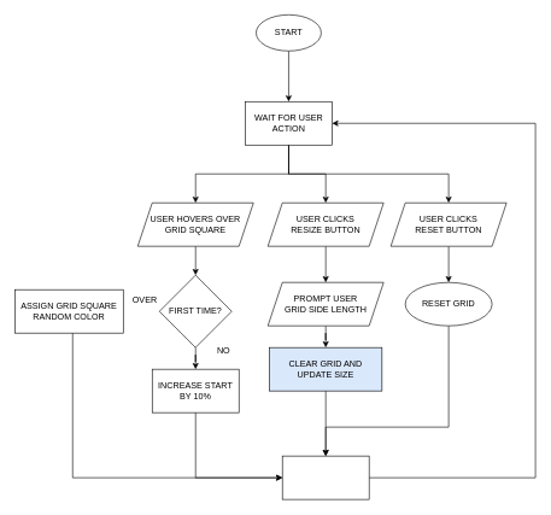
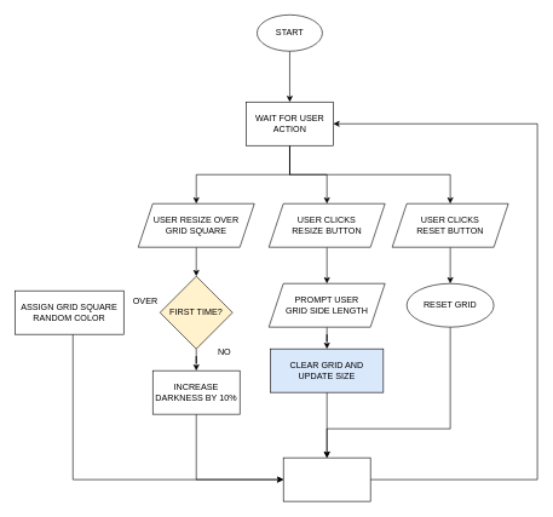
- <mxCell id="9" value="USER HOVERS OVER&lt;br&gt;GRID SQUARE" style="shape=parallelogram;perimeter=parallelogramPerimeter;whiteSpace=wrap;html=1;fixedSize=1;" vertex="1" parent="1"><mxGeometry x="190" y="280" width="160" height="60" as="geometry" /></mxCell>
+ <mxCell id="9" value="USER RESIZE OVER&lt;br&gt;GRID SQUARE" style="shape=parallelogram;perimeter=parallelogramPerimeter;whiteSpace=wrap;html=1;fixedSize=1;" vertex="1" parent="1"><mxGeometry x="190" y="280" width="160" height="60" as="geometry" /></mxCell>
- <mxCell id="21" value="FIRST TIME?" style="rhombus;whiteSpace=wrap;html=1;" vertex="1" parent="1"><mxGeometry x="220" y="380" width="100" height="100" as="geometry" /></mxCell>
+ <mxCell id="21" value="FIRST TIME?" style="rhombus;whiteSpace=wrap;html=1;fillColor=#fff2cc;" vertex="1" parent="1"><mxGeometry x="220" y="380" width="100" height="100" as="geometry" /></mxCell>
- <mxCell id="25" value="INCREASE START BY 10%" style="rounded=0;whiteSpace=wrap;html=1;" vertex="1" parent="1"><mxGeometry x="210" y="510" width="120" height="60" as="geometry" /></mxCell>
+ <mxCell id="25" value="INCREASE DARKNESS BY 10%" style="rounded=0;whiteSpace=wrap;html=1;" vertex="1" parent="1"><mxGeometry x="210" y="510" width="120" height="60" as="geometry" /></mxCell>
